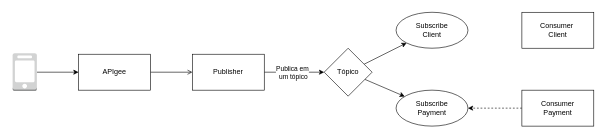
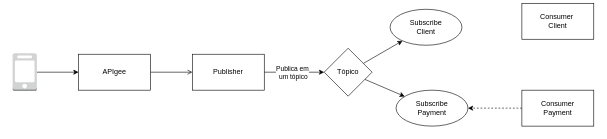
- <mxCell id="15" value="Subscribe&lt;br&gt;Client" style="ellipse;whiteSpace=wrap;html=1;rounded=0;" parent="1" vertex="1"><mxGeometry x="660" y="20" width="120" height="60" as="geometry" /></mxCell>
+ <mxCell id="15" value="Subscribe&lt;br&gt;Client" style="ellipse;whiteSpace=wrap;html=1;rounded=0;" parent="1" vertex="1"><mxGeometry x="650" y="15" width="120" height="60" as="geometry" /></mxCell>
- <mxCell id="12" value="Consumer&amp;nbsp;&lt;br&gt;Client" style="rounded=0;whiteSpace=wrap;html=1;" parent="1" vertex="1"><mxGeometry x="870" y="20" width="120" height="60" as="geometry" /></mxCell>
+ <mxCell id="12" value="Consumer&amp;nbsp;&lt;br&gt;Client" style="rounded=0;whiteSpace=wrap;html=1;" parent="1" vertex="1"><mxGeometry x="870" y="5" width="120" height="60" as="geometry" /></mxCell>
